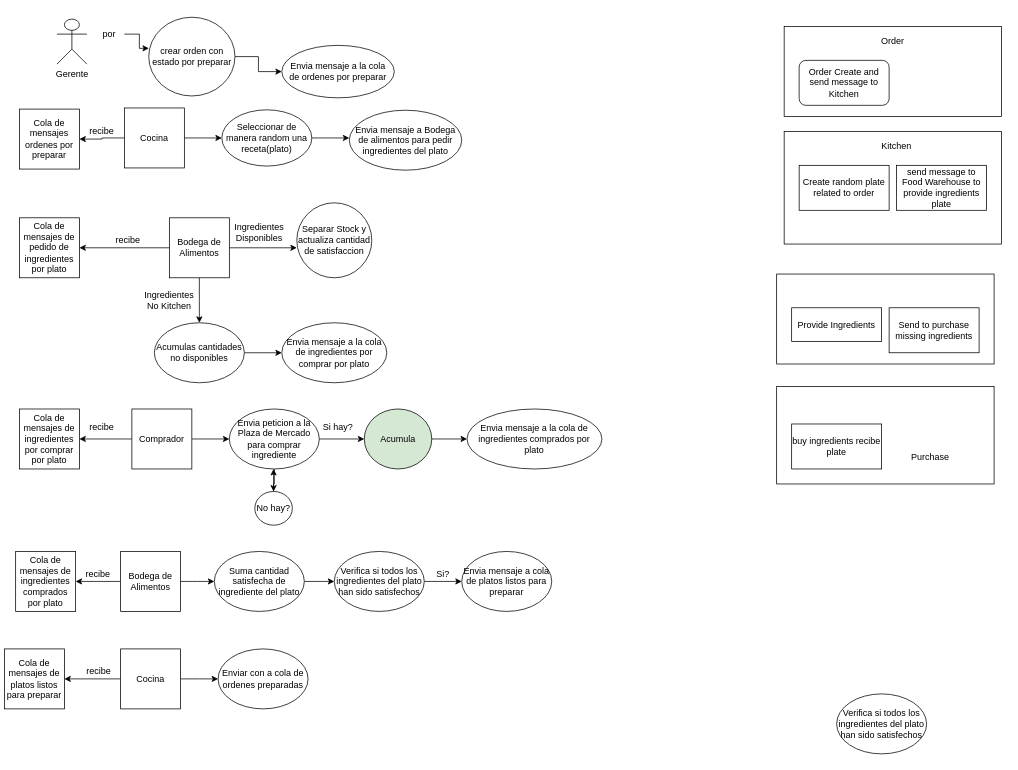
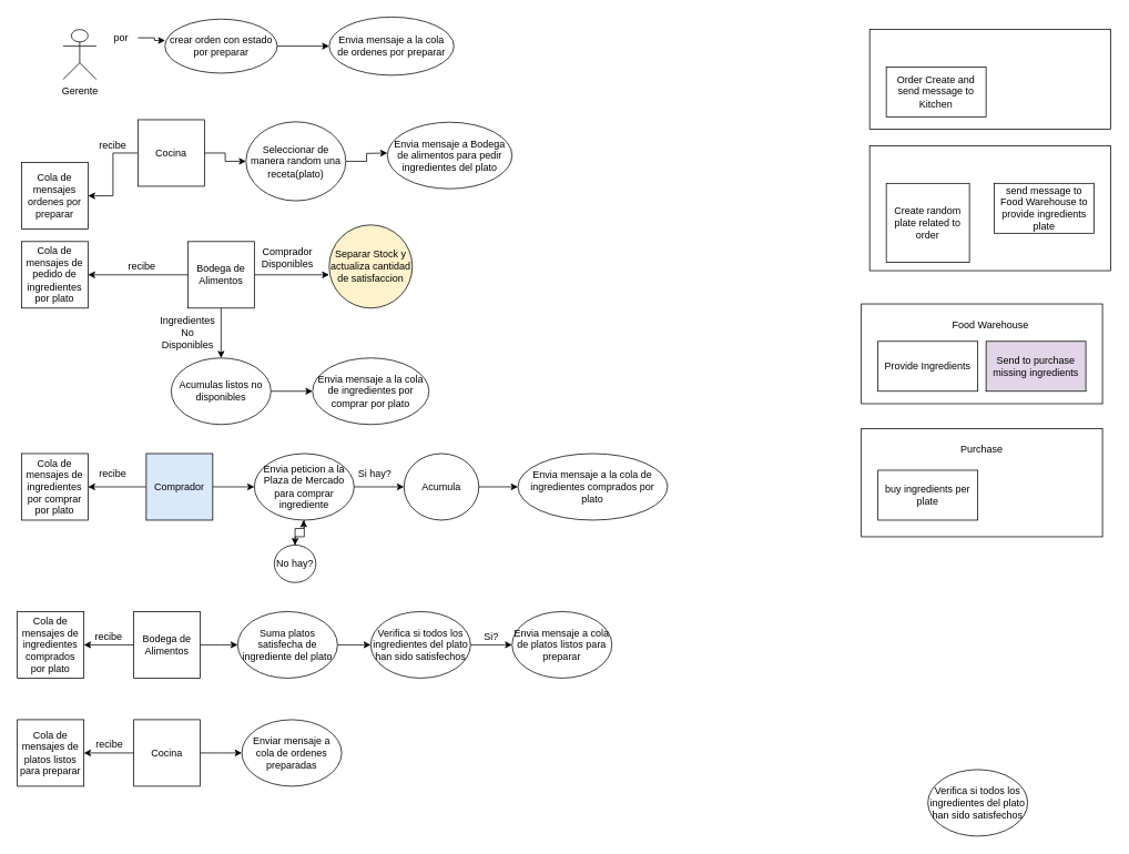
- <mxCell id="6" value="Gerente" style="shape=umlActor;verticalLabelPosition=bottom;verticalAlign=top;html=1;outlineConnect=0;" parent="1" vertex="1"><mxGeometry x="75" y="25" width="40" height="60" as="geometry" /></mxCell>
+ <mxCell id="6" value="Gerente" style="shape=umlActor;verticalLabelPosition=bottom;verticalAlign=top;html=1;outlineConnect=0;" parent="1" vertex="1"><mxGeometry x="75" y="35" width="40" height="60" as="geometry" /></mxCell>
- <mxCell id="63" value="Order" style="text;html=1;strokeColor=none;fillColor=none;align=center;verticalAlign=middle;whiteSpace=wrap;rounded=0;" parent="1" vertex="1"><mxGeometry x="1170" y="45" width="40" height="20" as="geometry" /></mxCell>
- <mxCell id="33" value="crear orden con estado por preparar" style="ellipse;whiteSpace=wrap;html=1;" parent="1" vertex="1"><mxGeometry x="197.5" y="22.5" width="115" height="105" as="geometry" /></mxCell>
+ <mxCell id="33" value="crear orden con estado por preparar" style="ellipse;whiteSpace=wrap;html=1;" parent="1" vertex="1"><mxGeometry x="197.5" y="22.5" width="135" height="65" as="geometry" /></mxCell>
- <mxCell id="7" value="Envia mensaje a la cola de&amp;nbsp;ordenes por preparar" style="ellipse;whiteSpace=wrap;html=1;" parent="1" vertex="1"><mxGeometry x="375" y="60" width="150" height="70" as="geometry" /></mxCell>
+ <mxCell id="7" value="Envia mensaje a la cola de&amp;nbsp;ordenes por preparar" style="ellipse;whiteSpace=wrap;html=1;" parent="1" vertex="1"><mxGeometry x="395" y="20" width="150" height="70" as="geometry" /></mxCell>
- <mxCell id="61" value="Order Create and send message to Kitchen" style="whiteSpace=wrap;html=1;rounded=1;" parent="1" vertex="1"><mxGeometry x="1065" y="80" width="120" height="60" as="geometry" /></mxCell>
+ <mxCell id="61" value="Order Create and send message to Kitchen" style="rounded=0;whiteSpace=wrap;html=1;" parent="1" vertex="1"><mxGeometry x="1065" y="80" width="120" height="60" as="geometry" /></mxCell>
- <mxCell id="11" value="Seleccionar de manera random una receta(plato)" style="ellipse;whiteSpace=wrap;html=1;" parent="1" vertex="1"><mxGeometry x="295" y="146" width="120" height="75" as="geometry" /></mxCell>
+ <mxCell id="11" value="Seleccionar de manera random una receta(plato)" style="ellipse;whiteSpace=wrap;html=1;" parent="1" vertex="1"><mxGeometry x="295" y="146" width="120" height="95" as="geometry" /></mxCell>
- <mxCell id="24" value="Cola de mensajes ordenes por preparar" style="whiteSpace=wrap;html=1;aspect=fixed;" parent="1" vertex="1"><mxGeometry x="25" y="145" width="80" height="80" as="geometry" /></mxCell>
+ <mxCell id="24" value="Cola de mensajes ordenes por preparar" style="whiteSpace=wrap;html=1;aspect=fixed;" parent="1" vertex="1"><mxGeometry x="25" y="195" width="80" height="80" as="geometry" /></mxCell>
- <mxCell id="71" value="Kitchen" style="text;html=1;strokeColor=none;fillColor=none;align=center;verticalAlign=middle;whiteSpace=wrap;rounded=0;" parent="1" vertex="1"><mxGeometry x="1175" y="185" width="40" height="20" as="geometry" /></mxCell>
- <mxCell id="72" value="Create random plate related to order" style="rounded=0;whiteSpace=wrap;html=1;" parent="1" vertex="1"><mxGeometry x="1065" y="220" width="120" height="60" as="geometry" /></mxCell>
+ <mxCell id="72" value="Create random plate related to order" style="rounded=0;whiteSpace=wrap;html=1;" parent="1" vertex="1"><mxGeometry x="1065" y="220" width="100" height="95" as="geometry" /></mxCell>
- <mxCell id="19" value="Ingredientes Disponibles" style="text;html=1;strokeColor=none;fillColor=none;align=center;verticalAlign=middle;whiteSpace=wrap;rounded=0;" parent="1" vertex="1"><mxGeometry x="315" y="300" width="60" height="20" as="geometry" /></mxCell>
+ <mxCell id="19" value="Comprador Disponibles" style="text;html=1;strokeColor=none;fillColor=none;align=center;verticalAlign=middle;whiteSpace=wrap;rounded=0;" parent="1" vertex="1"><mxGeometry x="315" y="300" width="60" height="20" as="geometry" /></mxCell>
- <mxCell id="21" value="Separar Stock y actualiza cantidad de satisfaccion" style="ellipse;whiteSpace=wrap;html=1;aspect=fixed;" parent="1" vertex="1"><mxGeometry x="395" y="270" width="100" height="100" as="geometry" /></mxCell>
+ <mxCell id="21" value="Separar Stock y actualiza cantidad de satisfaccion" style="ellipse;whiteSpace=wrap;html=1;aspect=fixed;fillColor=#fff2cc;" parent="1" vertex="1"><mxGeometry x="395" y="270" width="100" height="100" as="geometry" /></mxCell>
+ <mxCell id="64" value="&lt;div style=&quot;direction: ltr&quot;&gt;&lt;span&gt;Food Warehouse&lt;/span&gt;&lt;/div&gt;" style="text;html=1;strokeColor=none;fillColor=none;align=center;verticalAlign=middle;whiteSpace=wrap;rounded=0;" parent="1" vertex="1"><mxGeometry x="1135" y="381" width="111" height="20" as="geometry" /></mxCell>
- <mxCell id="20" value="Ingredientes No Kitchen" style="text;html=1;strokeColor=none;fillColor=none;align=center;verticalAlign=middle;whiteSpace=wrap;rounded=0;" parent="1" vertex="1"><mxGeometry x="195" y="390" width="60" height="20" as="geometry" /></mxCell>
+ <mxCell id="20" value="Ingredientes No Disponibles" style="text;html=1;strokeColor=none;fillColor=none;align=center;verticalAlign=middle;whiteSpace=wrap;rounded=0;" parent="1" vertex="1"><mxGeometry x="195" y="390" width="60" height="20" as="geometry" /></mxCell>
- <mxCell id="65" value="Provide Ingredients" style="rounded=0;whiteSpace=wrap;html=1;" parent="1" vertex="1"><mxGeometry x="1055" y="410" width="120" height="45" as="geometry" /></mxCell>
+ <mxCell id="65" value="Provide Ingredients" style="rounded=0;whiteSpace=wrap;html=1;" parent="1" vertex="1"><mxGeometry x="1055" y="410" width="120" height="60" as="geometry" /></mxCell>
- <mxCell id="66" value="Send to purchase missing ingredients" style="rounded=0;whiteSpace=wrap;html=1;" parent="1" vertex="1"><mxGeometry x="1185" y="410" width="120" height="60" as="geometry" /></mxCell>
+ <mxCell id="66" value="Send to purchase missing ingredients" style="rounded=0;whiteSpace=wrap;html=1;fillColor=#e1d5e7;" parent="1" vertex="1"><mxGeometry x="1185" y="410" width="120" height="60" as="geometry" /></mxCell>
- <mxCell id="23" value="Acumulas cantidades no disponibles" style="ellipse;whiteSpace=wrap;html=1;" parent="1" vertex="1"><mxGeometry x="205" y="430" width="120" height="80" as="geometry" /></mxCell>
+ <mxCell id="23" value="Acumulas listos no disponibles" style="ellipse;whiteSpace=wrap;html=1;" parent="1" vertex="1"><mxGeometry x="205" y="430" width="120" height="80" as="geometry" /></mxCell>
- <mxCell id="37" value="Comprador" style="whiteSpace=wrap;html=1;aspect=fixed;" parent="1" vertex="1"><mxGeometry x="175" y="545" width="80" height="80" as="geometry" /></mxCell>
+ <mxCell id="37" value="Comprador" style="whiteSpace=wrap;html=1;aspect=fixed;fillColor=#dae8fc;" parent="1" vertex="1"><mxGeometry x="175" y="545" width="80" height="80" as="geometry" /></mxCell>
- <mxCell id="46" value="Acumula" style="ellipse;whiteSpace=wrap;html=1;fillColor=#d5e8d4;" parent="1" vertex="1"><mxGeometry x="485" y="545" width="90" height="80" as="geometry" /></mxCell>
+ <mxCell id="46" value="Acumula" style="ellipse;whiteSpace=wrap;html=1;" parent="1" vertex="1"><mxGeometry x="485" y="545" width="90" height="80" as="geometry" /></mxCell>
- <mxCell id="69" value="buy ingredients recibe plate" style="rounded=0;whiteSpace=wrap;html=1;" parent="1" vertex="1"><mxGeometry x="1055" y="565" width="120" height="60" as="geometry" /></mxCell>
+ <mxCell id="69" value="buy ingredients per plate" style="rounded=0;whiteSpace=wrap;html=1;" parent="1" vertex="1"><mxGeometry x="1055" y="565" width="120" height="60" as="geometry" /></mxCell>
- <mxCell id="68" value="Purchase" style="text;html=1;strokeColor=none;fillColor=none;align=center;verticalAlign=middle;whiteSpace=wrap;rounded=0;" parent="1" vertex="1"><mxGeometry x="1205" y="600" width="70" height="20" as="geometry" /></mxCell>
+ <mxCell id="68" value="Purchase" style="text;html=1;strokeColor=none;fillColor=none;align=center;verticalAlign=middle;whiteSpace=wrap;rounded=0;" parent="1" vertex="1"><mxGeometry x="1145" y="530" width="70" height="20" as="geometry" /></mxCell>
- <mxCell id="43" value="No hay?" style="ellipse;whiteSpace=wrap;html=1;" parent="1" vertex="1"><mxGeometry x="339" y="655" width="50" height="45" as="geometry" /></mxCell>
+ <mxCell id="43" value="No hay?" style="ellipse;whiteSpace=wrap;html=1;" parent="1" vertex="1"><mxGeometry x="329" y="655" width="50" height="45" as="geometry" /></mxCell>
- <mxCell id="53" value="Suma cantidad satisfecha de ingrediente del plato" style="ellipse;whiteSpace=wrap;html=1;" parent="1" vertex="1"><mxGeometry x="285" y="735" width="120" height="80" as="geometry" /></mxCell>
+ <mxCell id="53" value="Suma platos satisfecha de ingrediente del plato" style="ellipse;whiteSpace=wrap;html=1;" parent="1" vertex="1"><mxGeometry x="285" y="735" width="120" height="80" as="geometry" /></mxCell>
- <mxCell id="26" value="Cola de mensajes de platos listos para preparar" style="whiteSpace=wrap;html=1;aspect=fixed;" parent="1" vertex="1"><mxGeometry x="5" y="865" width="80" height="80" as="geometry" /></mxCell>
+ <mxCell id="26" value="Cola de mensajes de platos listos para preparar" style="whiteSpace=wrap;html=1;aspect=fixed;" parent="1" vertex="1"><mxGeometry x="20" y="865" width="80" height="80" as="geometry" /></mxCell>
- <mxCell id="31" value="Enviar con a cola de ordenes preparadas" style="ellipse;whiteSpace=wrap;html=1;" parent="1" vertex="1"><mxGeometry x="290" y="865" width="120" height="80" as="geometry" /></mxCell>
+ <mxCell id="31" value="Enviar mensaje a cola de ordenes preparadas" style="ellipse;whiteSpace=wrap;html=1;" parent="1" vertex="1"><mxGeometry x="290" y="865" width="120" height="80" as="geometry" /></mxCell>
